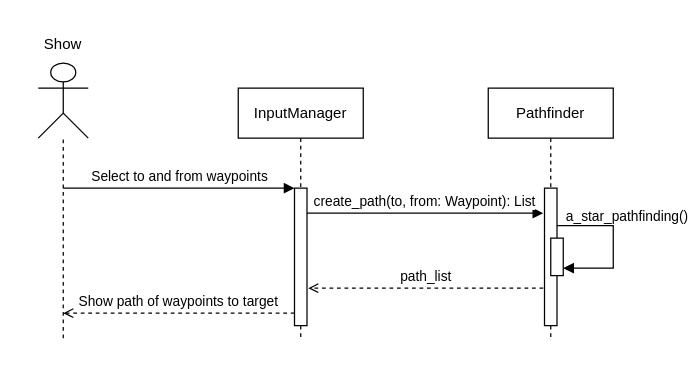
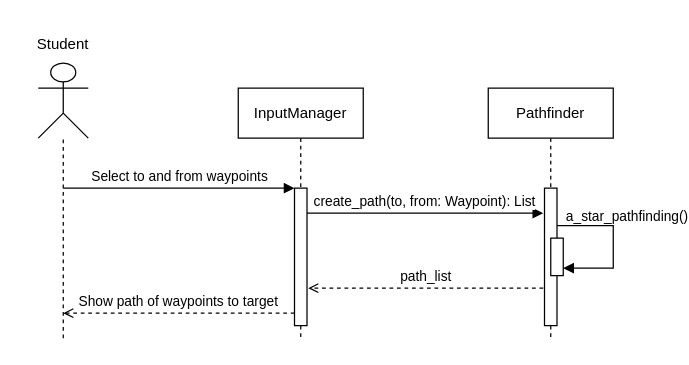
- <mxCell id="8" value="Show" style="text;html=1;align=center;verticalAlign=middle;whiteSpace=wrap;rounded=0;" parent="1" vertex="1"><mxGeometry x="20" y="20" width="60" height="30" as="geometry" /></mxCell>
+ <mxCell id="8" value="Student" style="text;html=1;align=center;verticalAlign=middle;whiteSpace=wrap;rounded=0;" parent="1" vertex="1"><mxGeometry x="20" y="20" width="60" height="30" as="geometry" /></mxCell>
